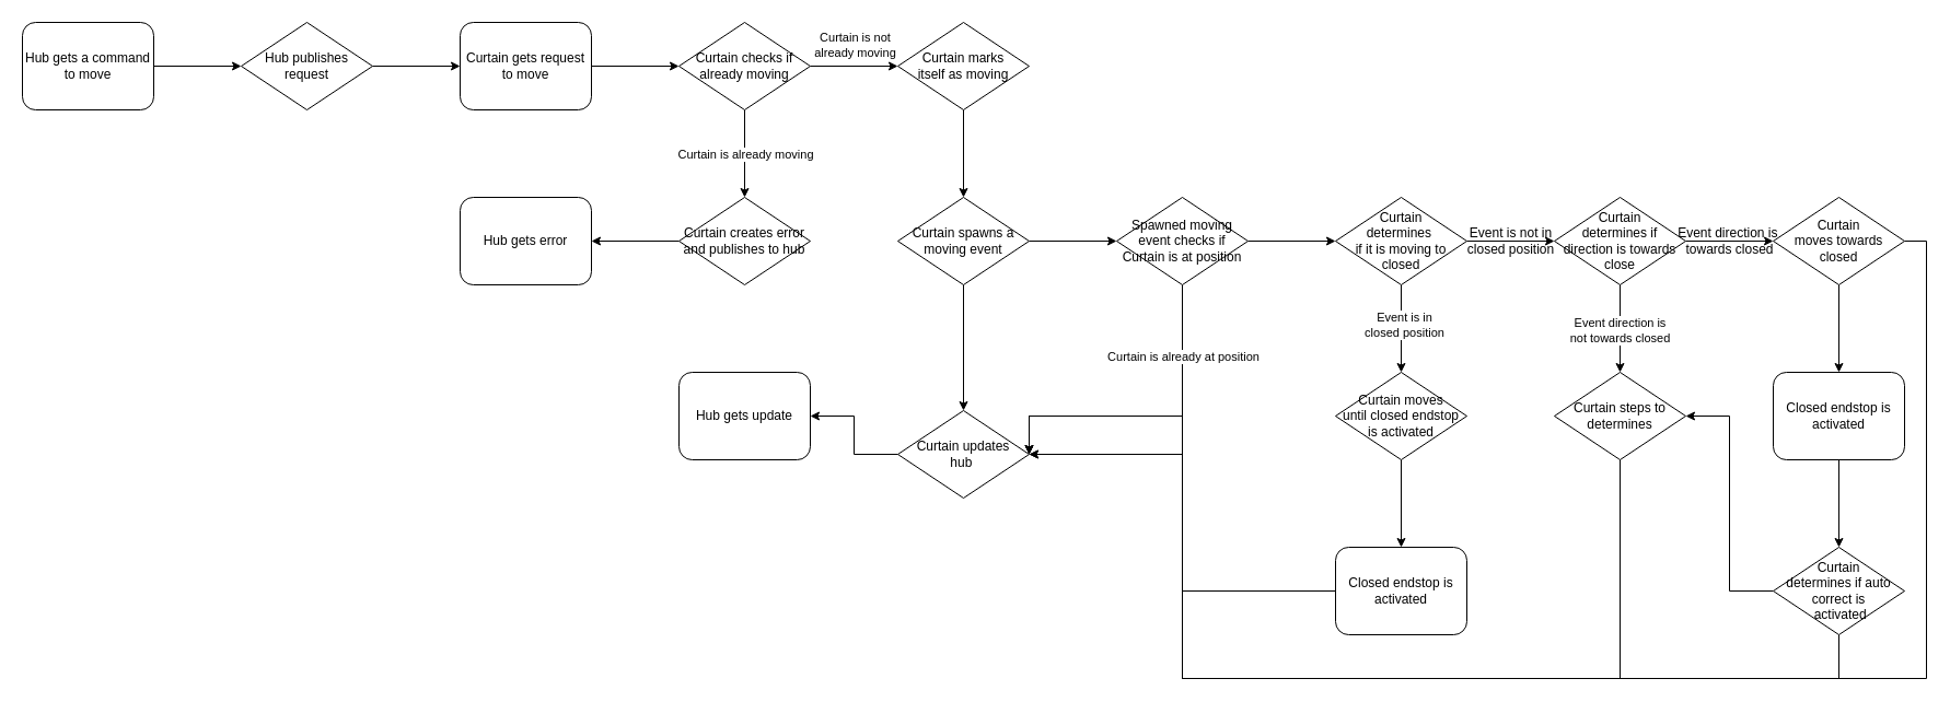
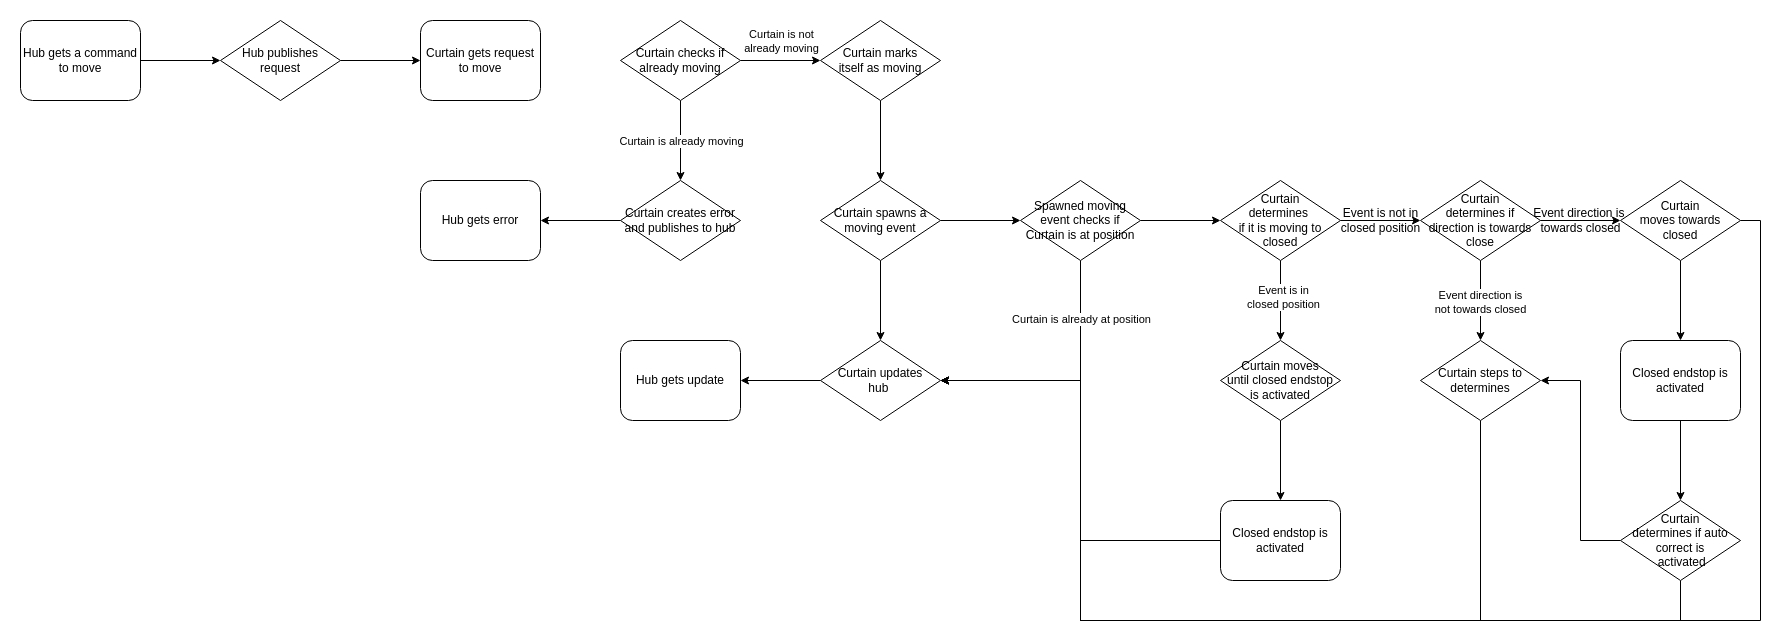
- <mxCell id="6" style="edgeStyle=orthogonalEdgeStyle;rounded=0;orthogonalLoop=1;jettySize=auto;html=1;exitX=1;exitY=0.5;exitDx=0;exitDy=0;entryX=0;entryY=0.5;entryDx=0;entryDy=0;" edge="1" parent="1" source="7" target="12"><mxGeometry relative="1" as="geometry" /></mxCell>
- <mxCell id="22" value="Curtain updates&lt;br&gt;hub&amp;nbsp;" style="rhombus;whiteSpace=wrap;html=1;" vertex="1" parent="1"><mxGeometry x="820" y="375" width="120" height="80" as="geometry" /></mxCell>
+ <mxCell id="22" value="Curtain updates&lt;br&gt;hub&amp;nbsp;" style="rhombus;whiteSpace=wrap;html=1;" vertex="1" parent="1"><mxGeometry x="820" y="340" width="120" height="80" as="geometry" /></mxCell>
